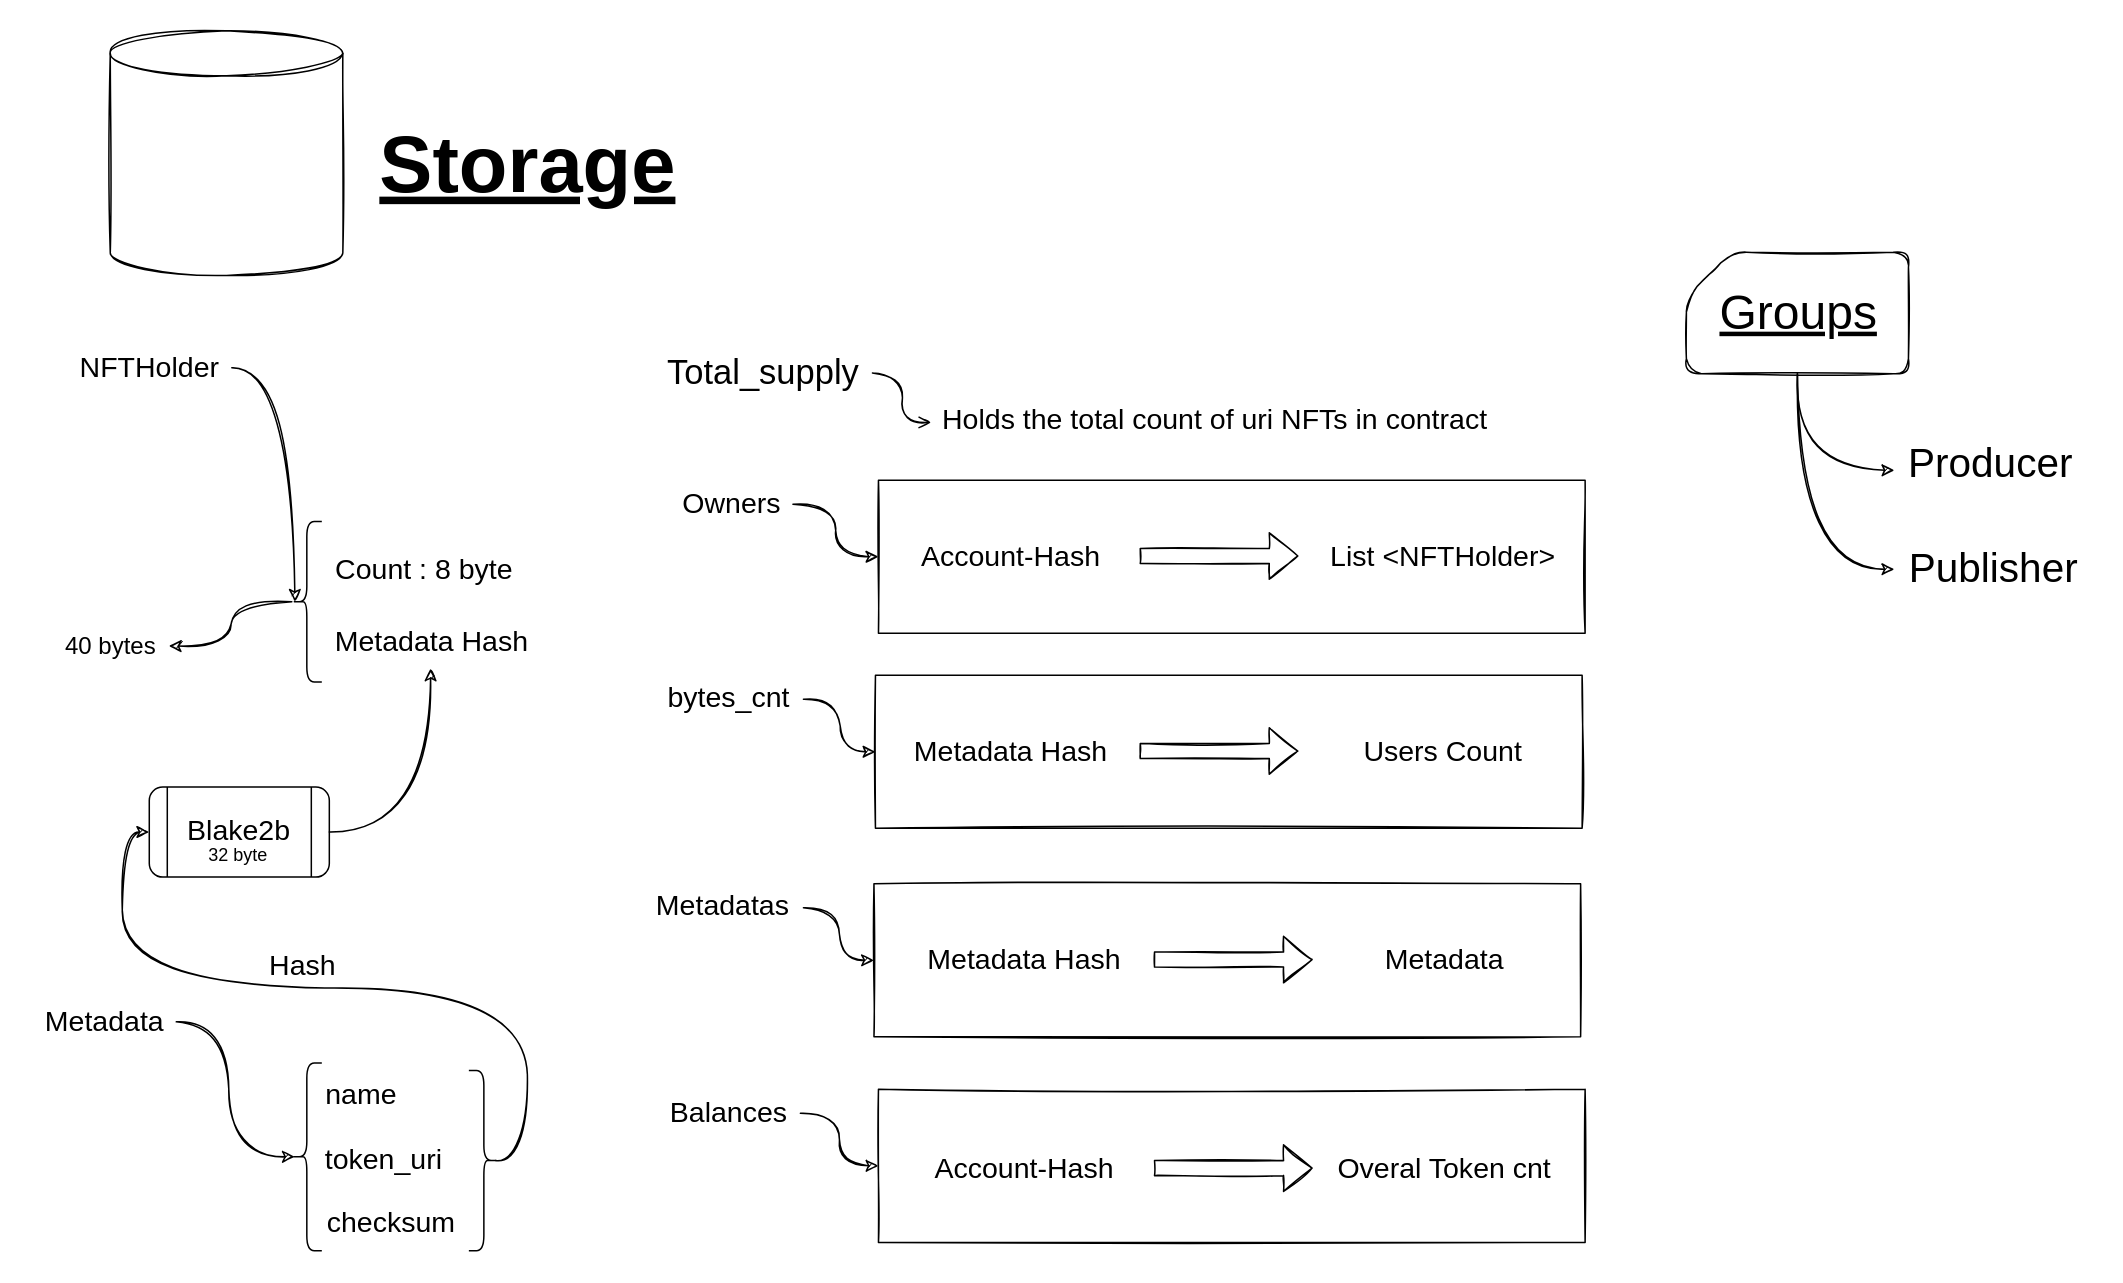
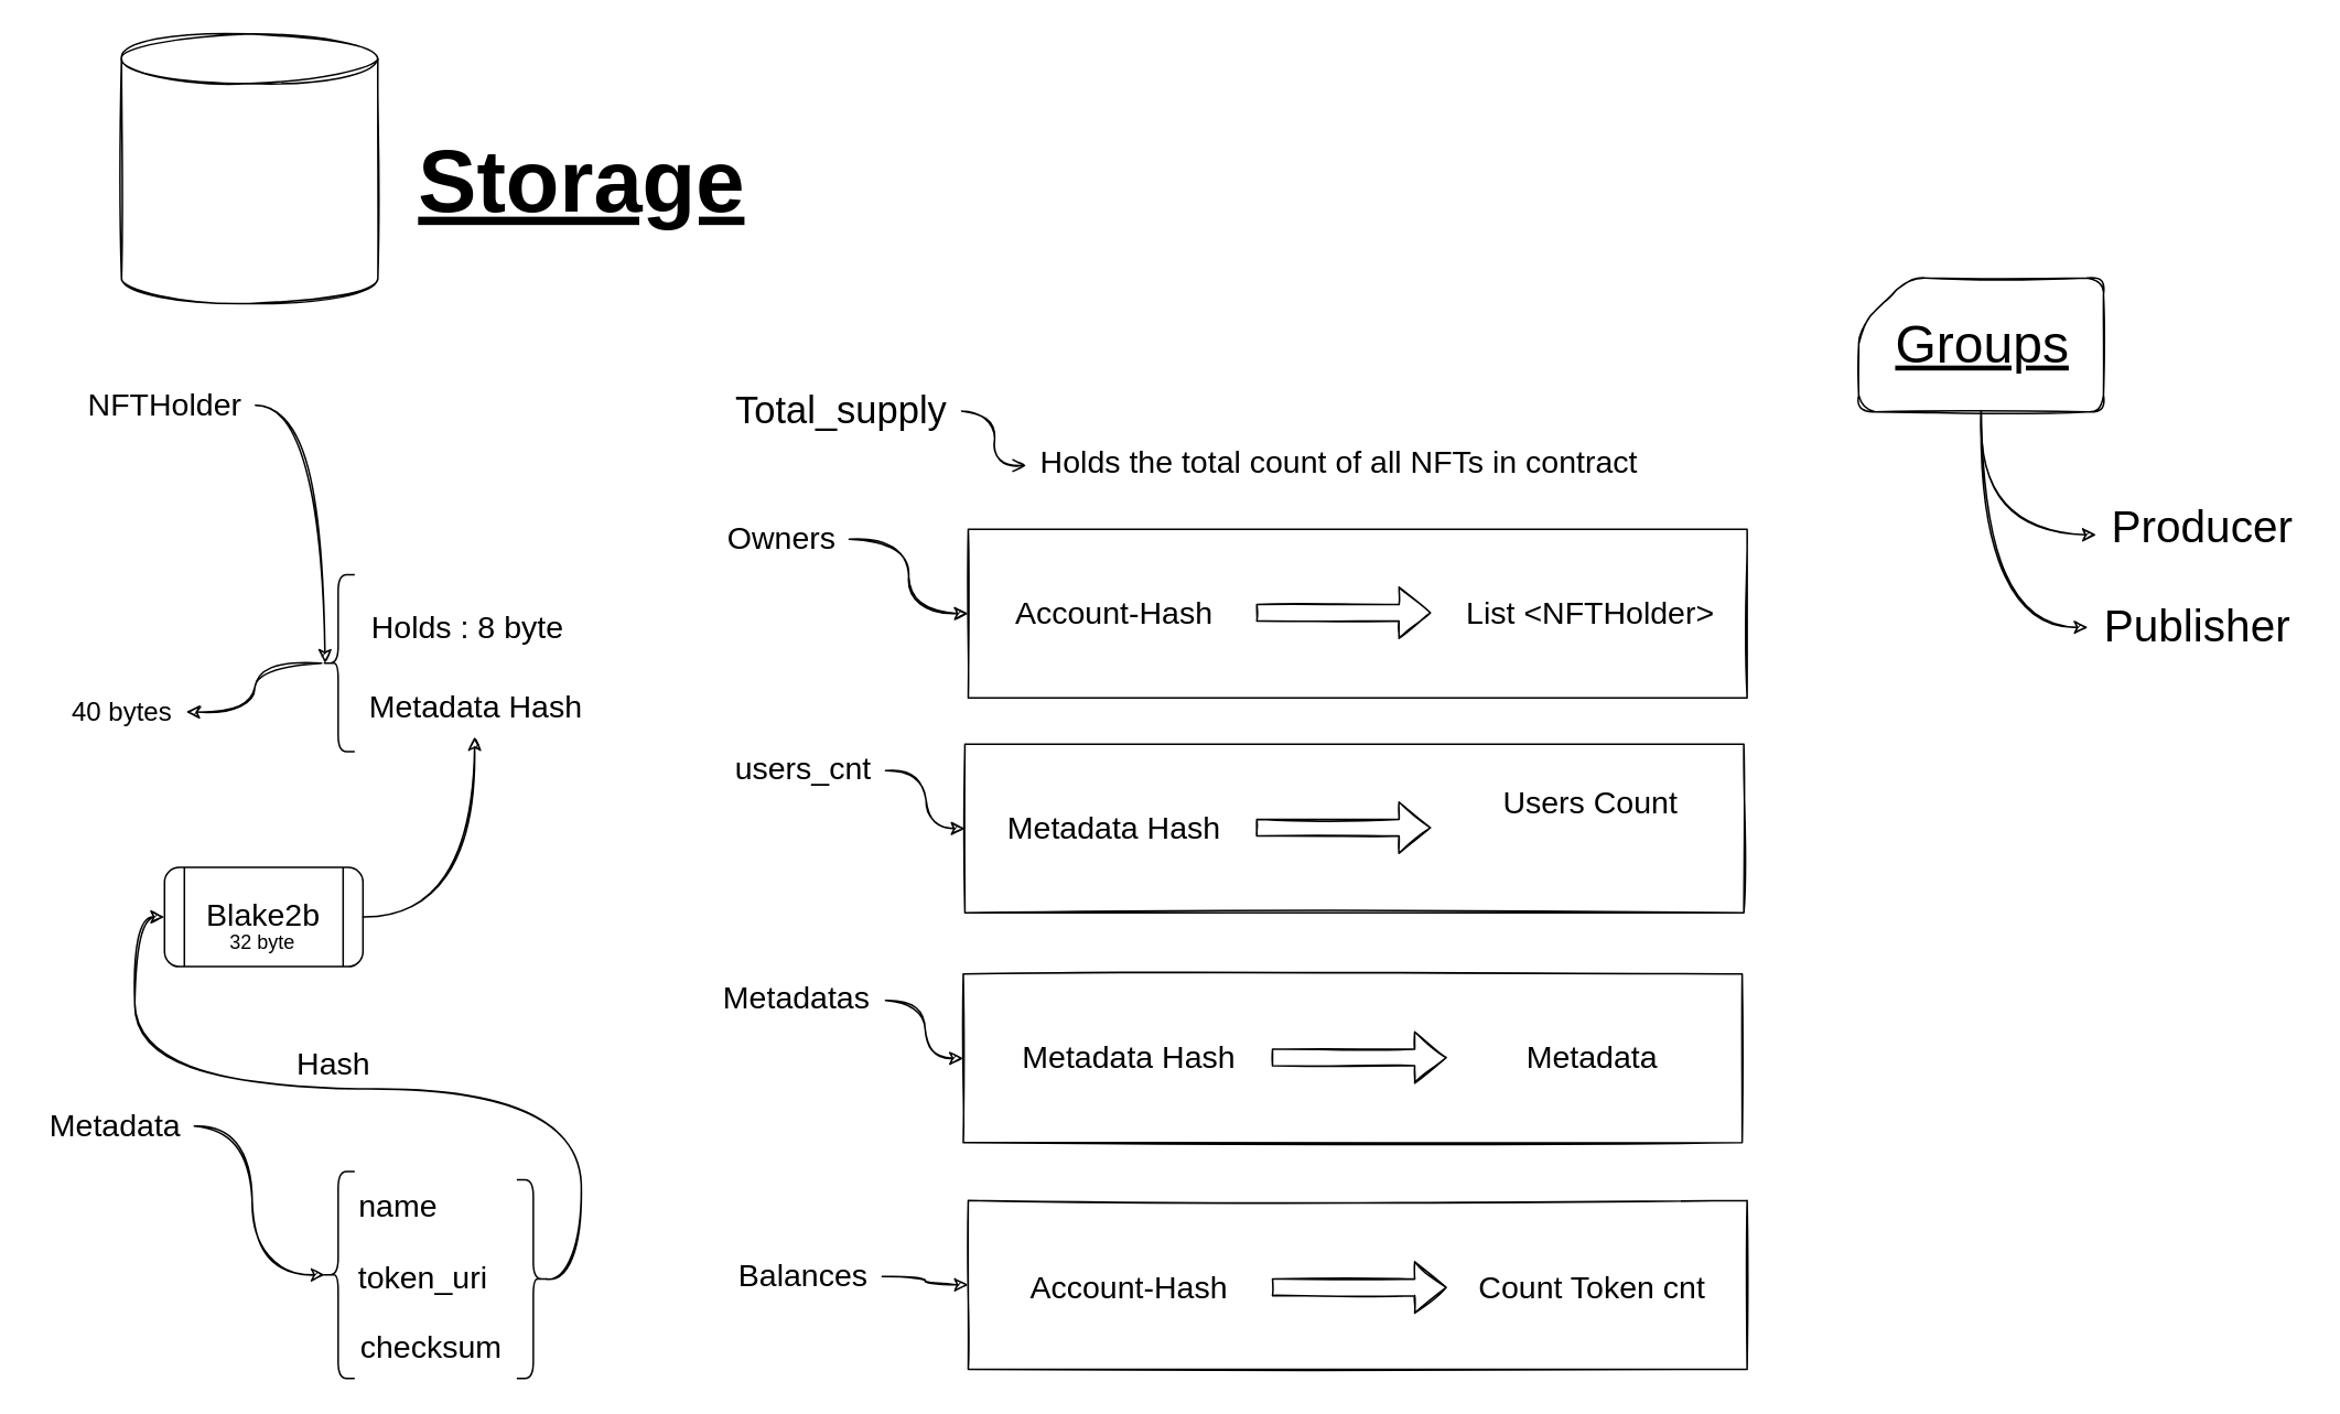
- <mxCell id="19" value="Holds the total count of uri NFTs in contract" style="text;html=1;align=center;verticalAlign=middle;resizable=0;points=[];autosize=1;strokeColor=none;fillColor=none;fontSize=19;rounded=1;shadow=0;glass=0;sketch=0;" vertex="1" parent="1"><mxGeometry x="619" y="262" width="379" height="35" as="geometry" /></mxCell>
+ <mxCell id="19" value="Holds the total count of all NFTs in contract" style="text;html=1;align=center;verticalAlign=middle;resizable=0;points=[];autosize=1;strokeColor=none;fillColor=none;fontSize=19;rounded=1;shadow=0;glass=0;sketch=0;" vertex="1" parent="1"><mxGeometry x="619" y="262" width="379" height="35" as="geometry" /></mxCell>
- <mxCell id="52" value="Producer" style="text;html=1;align=center;verticalAlign=middle;resizable=0;points=[];autosize=1;strokeColor=none;fillColor=none;fontSize=27;" vertex="1" parent="1"><mxGeometry x="1262" y="286.5" width="128" height="44" as="geometry" /></mxCell>
+ <mxCell id="52" value="Producer" style="text;html=1;align=center;verticalAlign=middle;resizable=0;points=[];autosize=1;strokeColor=none;fillColor=none;fontSize=27;" vertex="1" parent="1"><mxGeometry x="1267" y="296.5" width="128" height="44" as="geometry" /></mxCell>
- <mxCell id="13" value="Owners" style="text;html=1;align=center;verticalAlign=middle;resizable=0;points=[];autosize=1;strokeColor=none;fillColor=none;fontSize=19;strokeWidth=1;rounded=1;" vertex="1" parent="1"><mxGeometry x="445" y="318" width="83" height="35" as="geometry" /></mxCell>
+ <mxCell id="13" value="Owners" style="text;html=1;align=center;verticalAlign=middle;resizable=0;points=[];autosize=1;strokeColor=none;fillColor=none;fontSize=19;strokeWidth=1;rounded=1;" vertex="1" parent="1"><mxGeometry x="430" y="308" width="83" height="35" as="geometry" /></mxCell>
- <mxCell id="23" value="Count : 8 byte" style="text;html=1;align=center;verticalAlign=middle;resizable=0;points=[];autosize=1;strokeColor=none;fillColor=none;fontSize=19;strokeWidth=1;rounded=1;" parent="1" vertex="1"><mxGeometry x="214" y="362" width="136" height="35" as="geometry" /></mxCell>
+ <mxCell id="23" value="Holds : 8 byte" style="text;html=1;align=center;verticalAlign=middle;resizable=0;points=[];autosize=1;strokeColor=none;fillColor=none;fontSize=19;strokeWidth=1;rounded=1;" parent="1" vertex="1"><mxGeometry x="214" y="362" width="136" height="35" as="geometry" /></mxCell>
- <mxCell id="16" value="bytes_cnt" style="text;html=1;align=center;verticalAlign=middle;resizable=0;points=[];autosize=1;strokeColor=none;fillColor=none;fontSize=19;strokeWidth=1;rounded=1;" vertex="1" parent="1"><mxGeometry x="435" y="447" width="100" height="35" as="geometry" /></mxCell>
+ <mxCell id="16" value="users_cnt" style="text;html=1;align=center;verticalAlign=middle;resizable=0;points=[];autosize=1;strokeColor=none;fillColor=none;fontSize=19;strokeWidth=1;rounded=1;" vertex="1" parent="1"><mxGeometry x="435" y="447" width="100" height="35" as="geometry" /></mxCell>
- <mxCell id="41" value="Users Count" style="text;html=1;align=center;verticalAlign=middle;resizable=0;points=[];autosize=1;strokeColor=none;fillColor=none;fontSize=19;strokeWidth=1;rounded=1;glass=0;shadow=0;sketch=0;" vertex="1" parent="1"><mxGeometry x="899" y="483" width="124" height="35" as="geometry" /></mxCell>
+ <mxCell id="41" value="Users Count" style="text;html=1;align=center;verticalAlign=middle;resizable=0;points=[];autosize=1;strokeColor=none;fillColor=none;fontSize=19;strokeWidth=1;rounded=1;glass=0;shadow=0;sketch=0;" vertex="1" parent="1"><mxGeometry x="899" y="468" width="124" height="35" as="geometry" /></mxCell>
- <mxCell id="47" value="Balances" style="text;html=1;align=center;verticalAlign=middle;resizable=0;points=[];autosize=1;strokeColor=none;fillColor=none;fontSize=19;strokeWidth=1;rounded=1;" vertex="1" parent="1"><mxGeometry x="437" y="724" width="96" height="35" as="geometry" /></mxCell>
+ <mxCell id="47" value="Balances" style="text;html=1;align=center;verticalAlign=middle;resizable=0;points=[];autosize=1;strokeColor=none;fillColor=none;fontSize=19;strokeWidth=1;rounded=1;" vertex="1" parent="1"><mxGeometry x="437" y="754" width="96" height="35" as="geometry" /></mxCell>
- <mxCell id="50" value="Overal Token cnt" style="text;html=1;align=center;verticalAlign=middle;resizable=0;points=[];autosize=1;strokeColor=none;fillColor=none;fontSize=19;strokeWidth=1;rounded=1;glass=0;shadow=0;sketch=0;" vertex="1" parent="1"><mxGeometry x="882" y="761" width="160" height="35" as="geometry" /></mxCell>
+ <mxCell id="50" value="Count Token cnt" style="text;html=1;align=center;verticalAlign=middle;resizable=0;points=[];autosize=1;strokeColor=none;fillColor=none;fontSize=19;strokeWidth=1;rounded=1;glass=0;shadow=0;sketch=0;" vertex="1" parent="1"><mxGeometry x="882" y="761" width="160" height="35" as="geometry" /></mxCell>
